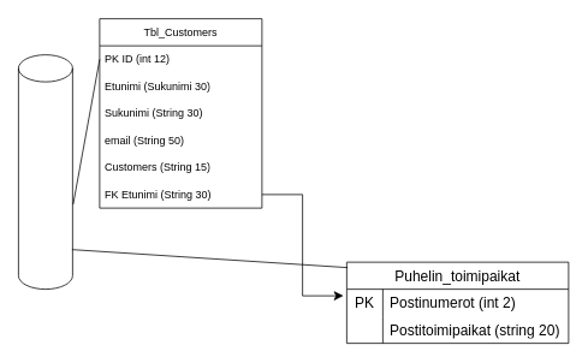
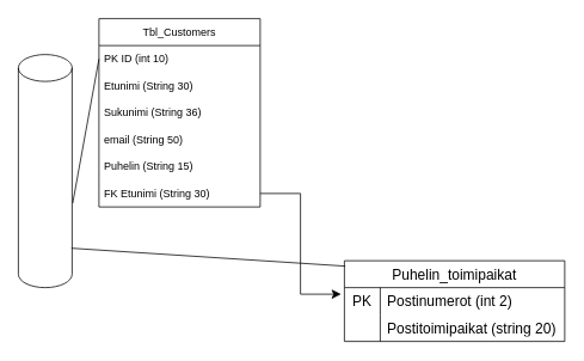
- <mxCell id="4" value="PK ID (int 12)" style="text;strokeColor=none;fillColor=none;align=left;verticalAlign=middle;spacingLeft=4;spacingRight=4;overflow=hidden;points=[[0,0.5],[1,0.5]];portConstraint=eastwest;rotatable=0;whiteSpace=wrap;html=1;" vertex="1" parent="3"><mxGeometry y="30" width="180" height="30" as="geometry" /></mxCell>
+ <mxCell id="4" value="PK ID (int 10)" style="text;strokeColor=none;fillColor=none;align=left;verticalAlign=middle;spacingLeft=4;spacingRight=4;overflow=hidden;points=[[0,0.5],[1,0.5]];portConstraint=eastwest;rotatable=0;whiteSpace=wrap;html=1;" vertex="1" parent="3"><mxGeometry y="30" width="180" height="30" as="geometry" /></mxCell>
- <mxCell id="5" value="Etunimi (Sukunimi 30)" style="text;strokeColor=none;fillColor=none;align=left;verticalAlign=middle;spacingLeft=4;spacingRight=4;overflow=hidden;points=[[0,0.5],[1,0.5]];portConstraint=eastwest;rotatable=0;whiteSpace=wrap;html=1;" vertex="1" parent="3"><mxGeometry y="60" width="180" height="30" as="geometry" /></mxCell>
+ <mxCell id="5" value="Etunimi (String 30)" style="text;strokeColor=none;fillColor=none;align=left;verticalAlign=middle;spacingLeft=4;spacingRight=4;overflow=hidden;points=[[0,0.5],[1,0.5]];portConstraint=eastwest;rotatable=0;whiteSpace=wrap;html=1;" vertex="1" parent="3"><mxGeometry y="60" width="180" height="30" as="geometry" /></mxCell>
- <mxCell id="6" value="Sukunimi (String 30)" style="text;strokeColor=none;fillColor=none;align=left;verticalAlign=middle;spacingLeft=4;spacingRight=4;overflow=hidden;points=[[0,0.5],[1,0.5]];portConstraint=eastwest;rotatable=0;whiteSpace=wrap;html=1;" vertex="1" parent="3"><mxGeometry y="90" width="180" height="30" as="geometry" /></mxCell>
+ <mxCell id="6" value="Sukunimi (String 36)" style="text;strokeColor=none;fillColor=none;align=left;verticalAlign=middle;spacingLeft=4;spacingRight=4;overflow=hidden;points=[[0,0.5],[1,0.5]];portConstraint=eastwest;rotatable=0;whiteSpace=wrap;html=1;" vertex="1" parent="3"><mxGeometry y="90" width="180" height="30" as="geometry" /></mxCell>
- <mxCell id="8" value="Customers (String 15)" style="text;strokeColor=none;fillColor=none;align=left;verticalAlign=middle;spacingLeft=4;spacingRight=4;overflow=hidden;points=[[0,0.5],[1,0.5]];portConstraint=eastwest;rotatable=0;whiteSpace=wrap;html=1;" vertex="1" parent="3"><mxGeometry y="150" width="180" height="30" as="geometry" /></mxCell>
+ <mxCell id="8" value="Puhelin (String 15)" style="text;strokeColor=none;fillColor=none;align=left;verticalAlign=middle;spacingLeft=4;spacingRight=4;overflow=hidden;points=[[0,0.5],[1,0.5]];portConstraint=eastwest;rotatable=0;whiteSpace=wrap;html=1;" vertex="1" parent="3"><mxGeometry y="150" width="180" height="30" as="geometry" /></mxCell>
